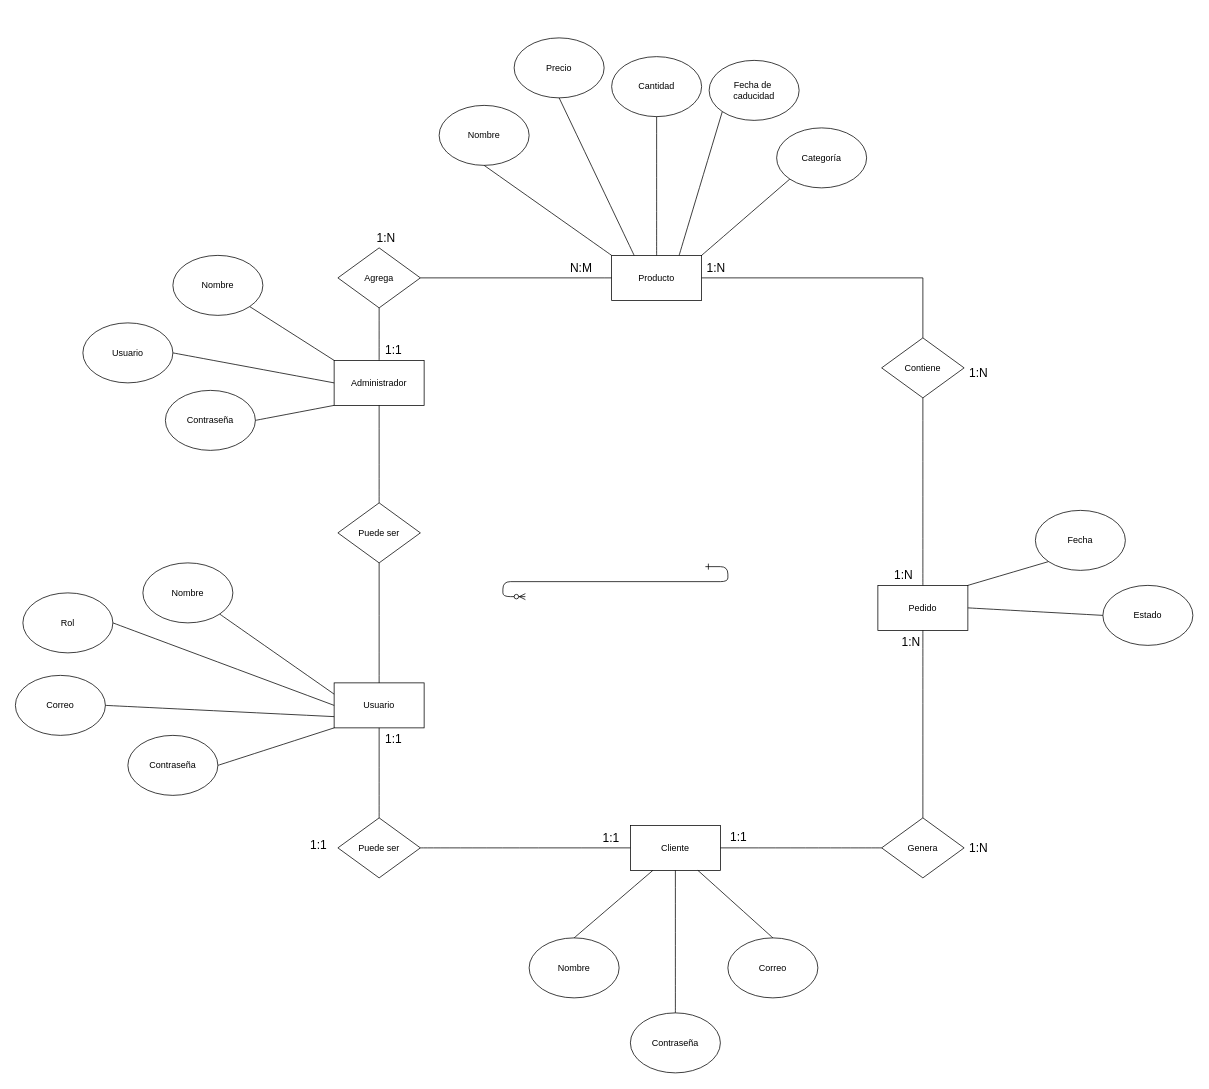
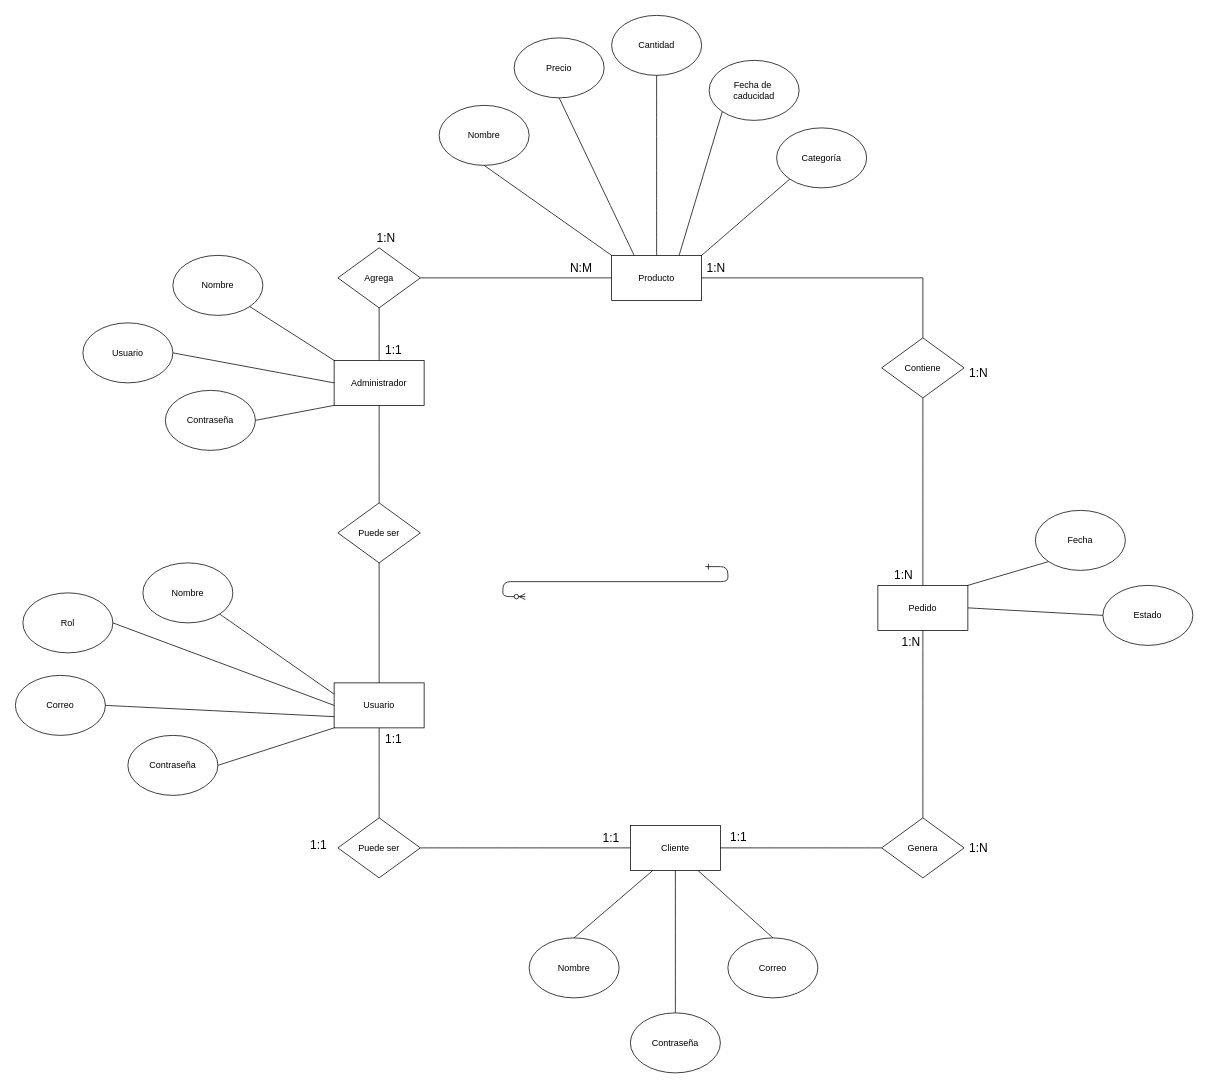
- <mxCell id="24" value="Cantidad" style="ellipse;whiteSpace=wrap;html=1;" vertex="1" parent="1"><mxGeometry x="815" y="75" width="120" height="80" as="geometry" /></mxCell>
+ <mxCell id="24" value="Cantidad" style="ellipse;whiteSpace=wrap;html=1;" vertex="1" parent="1"><mxGeometry x="815" y="20" width="120" height="80" as="geometry" /></mxCell>
